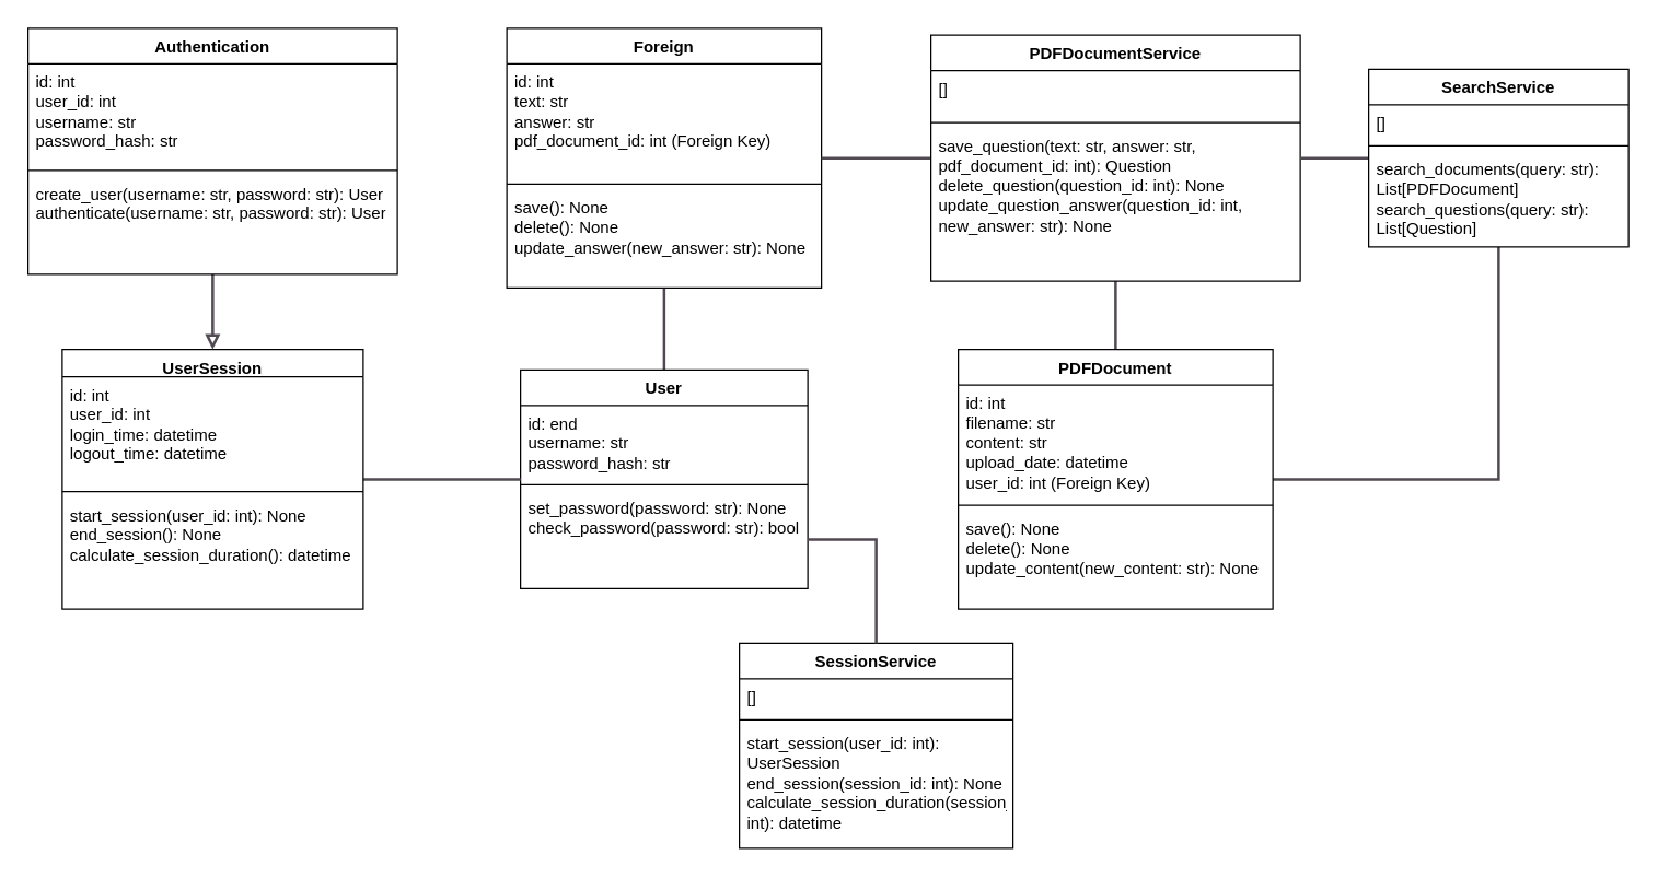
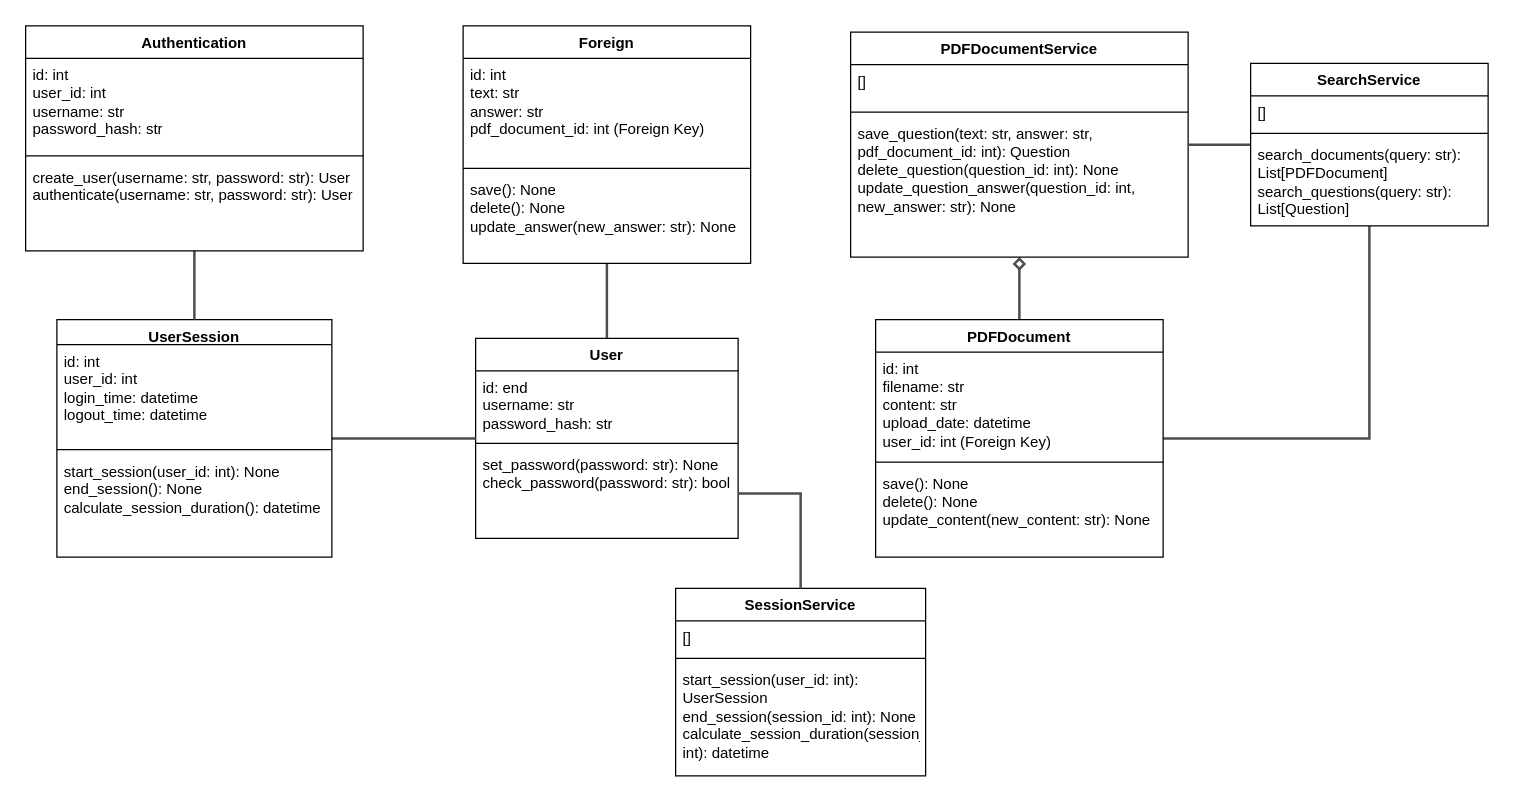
- <mxCell id="27" style="edgeStyle=orthogonalEdgeStyle;rounded=0;orthogonalLoop=1;jettySize=auto;html=1;endArrow=none;endFill=0;strokeWidth=2;strokeColor=#514A52;" parent="1" source="28" target="13" edge="1"><mxGeometry relative="1" as="geometry" /></mxCell>
- <mxCell id="7" style="edgeStyle=orthogonalEdgeStyle;rounded=0;orthogonalLoop=1;jettySize=auto;html=1;endArrow=none;endFill=0;strokeWidth=2;strokeColor=#514A52;" parent="1" source="9" target="28" edge="1"><mxGeometry relative="1" as="geometry" /></mxCell>
+ <mxCell id="7" style="edgeStyle=orthogonalEdgeStyle;rounded=0;orthogonalLoop=1;jettySize=auto;html=1;endArrow=diamond;endFill=0;strokeWidth=2;strokeColor=#514A52;" parent="1" source="9" target="28" edge="1"><mxGeometry relative="1" as="geometry" /></mxCell>
- <mxCell id="22" style="edgeStyle=orthogonalEdgeStyle;rounded=0;orthogonalLoop=1;jettySize=auto;html=1;endArrow=block;endFill=0;strokeWidth=2;strokeColor=#514A52;" parent="1" source="23" target="18" edge="1"><mxGeometry relative="1" as="geometry" /></mxCell>
+ <mxCell id="22" style="edgeStyle=orthogonalEdgeStyle;rounded=0;orthogonalLoop=1;jettySize=auto;html=1;endArrow=none;endFill=0;strokeWidth=2;strokeColor=#514A52;" parent="1" source="23" target="18" edge="1"><mxGeometry relative="1" as="geometry" /></mxCell>
